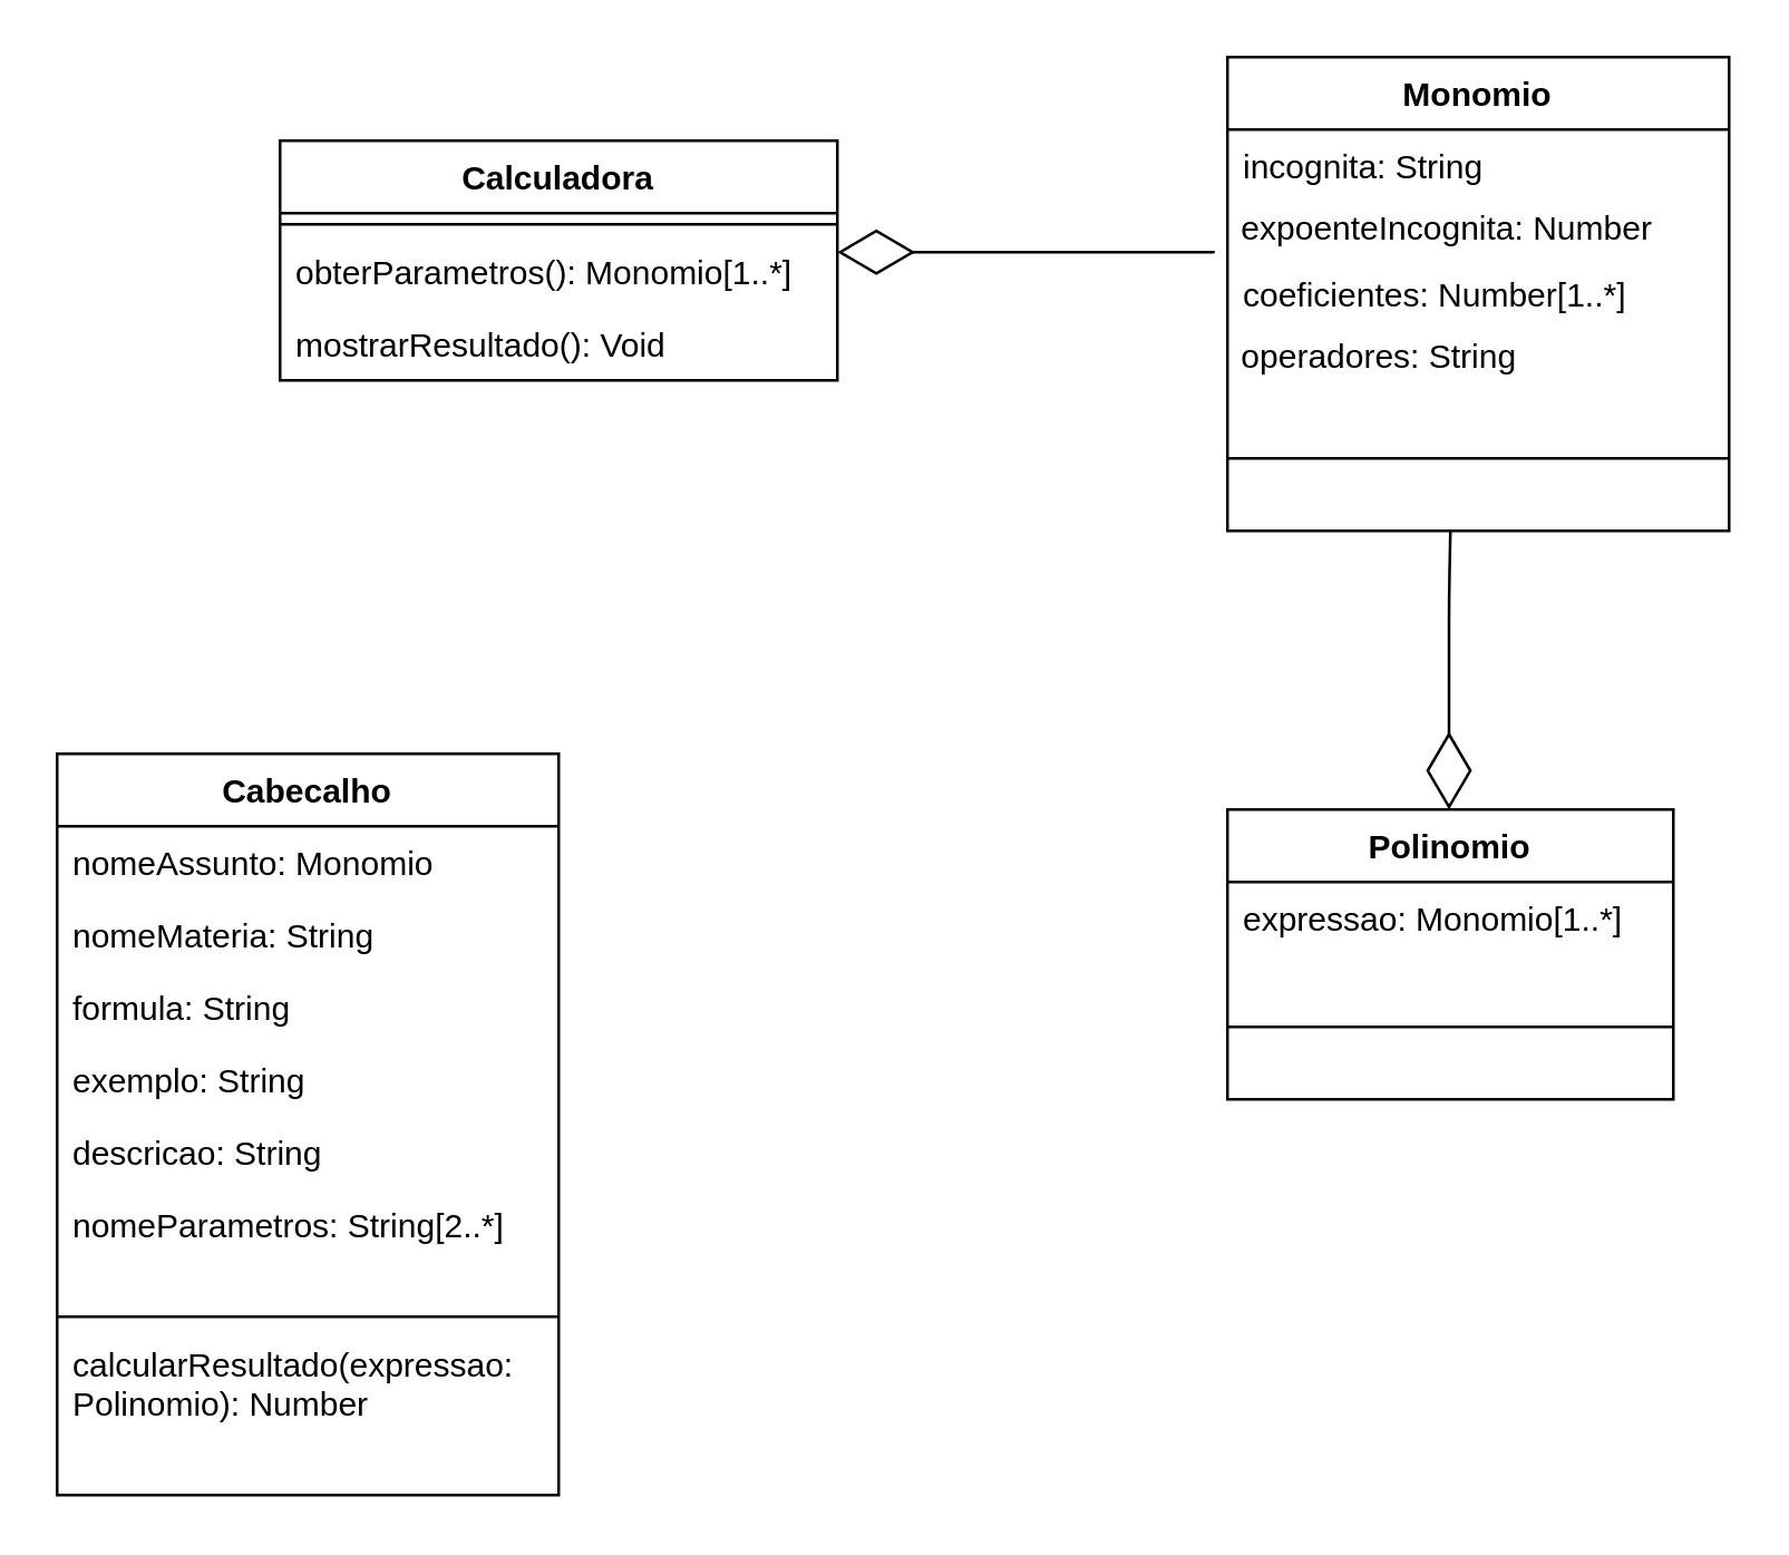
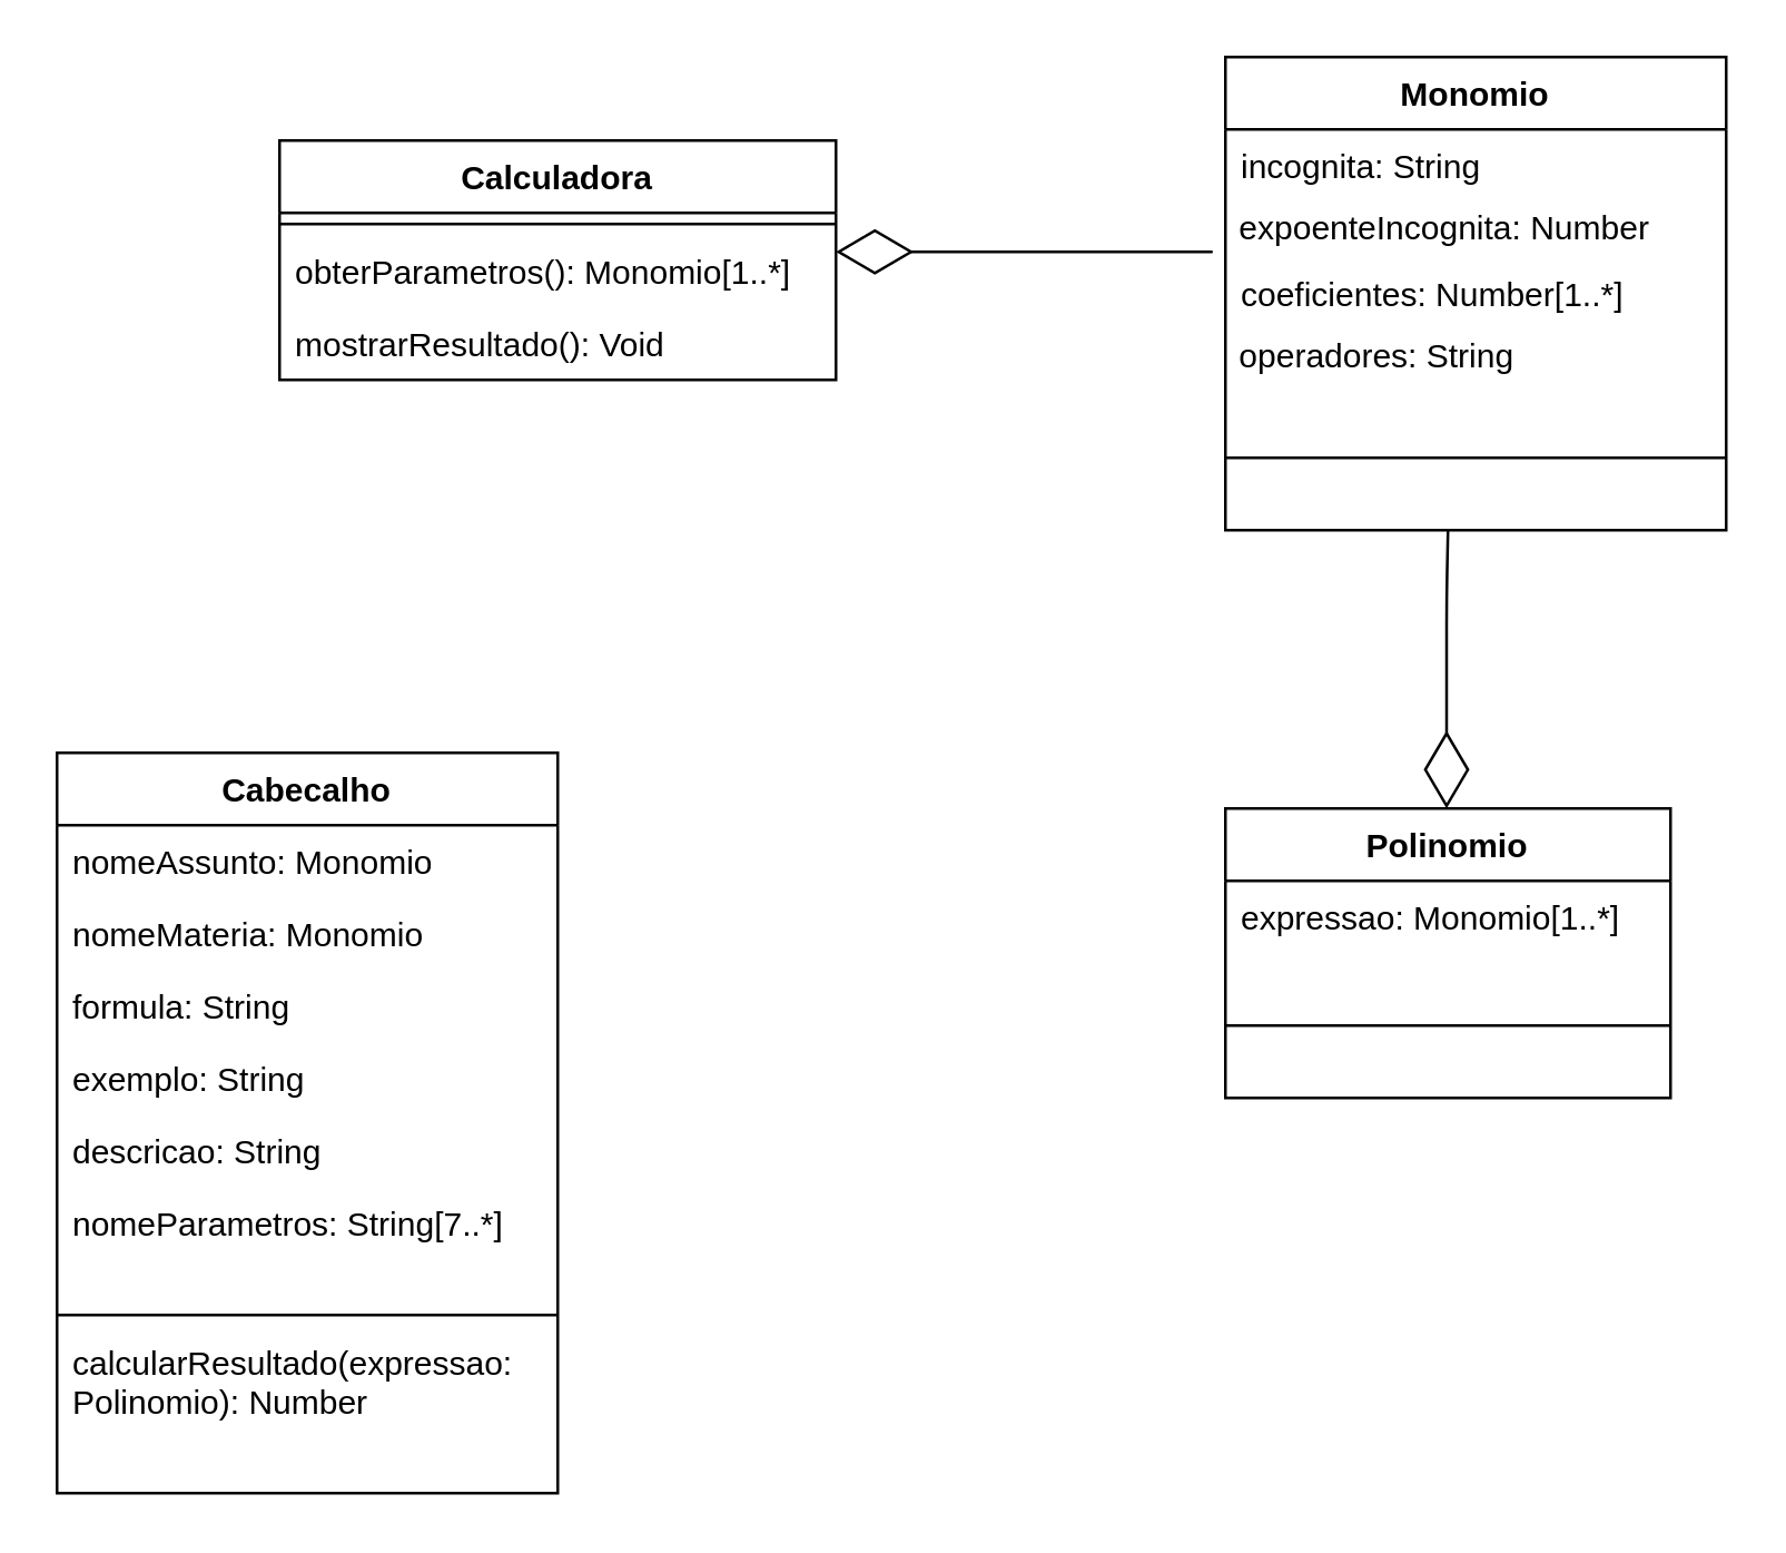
- <mxCell id="8" value="nomeMateria: String" style="text;html=1;strokeColor=none;fillColor=none;align=left;verticalAlign=top;spacingLeft=4;spacingRight=4;whiteSpace=wrap;overflow=hidden;rotatable=0;points=[[0,0.5],[1,0.5]];portConstraint=eastwest;" parent="6" vertex="1"><mxGeometry y="52" width="180" height="26" as="geometry" /></mxCell>
+ <mxCell id="8" value="nomeMateria: Monomio" style="text;html=1;strokeColor=none;fillColor=none;align=left;verticalAlign=top;spacingLeft=4;spacingRight=4;whiteSpace=wrap;overflow=hidden;rotatable=0;points=[[0,0.5],[1,0.5]];portConstraint=eastwest;" parent="6" vertex="1"><mxGeometry y="52" width="180" height="26" as="geometry" /></mxCell>
- <mxCell id="12" value="nomeParametros: String[2..*]" style="text;html=1;strokeColor=none;fillColor=none;align=left;verticalAlign=top;spacingLeft=4;spacingRight=4;whiteSpace=wrap;overflow=hidden;rotatable=0;points=[[0,0.5],[1,0.5]];portConstraint=eastwest;autosize=0;" parent="6" vertex="1"><mxGeometry y="156" width="180" height="42" as="geometry" /></mxCell>
+ <mxCell id="12" value="nomeParametros: String[7..*]" style="text;html=1;strokeColor=none;fillColor=none;align=left;verticalAlign=top;spacingLeft=4;spacingRight=4;whiteSpace=wrap;overflow=hidden;rotatable=0;points=[[0,0.5],[1,0.5]];portConstraint=eastwest;autosize=0;" parent="6" vertex="1"><mxGeometry y="156" width="180" height="42" as="geometry" /></mxCell>
